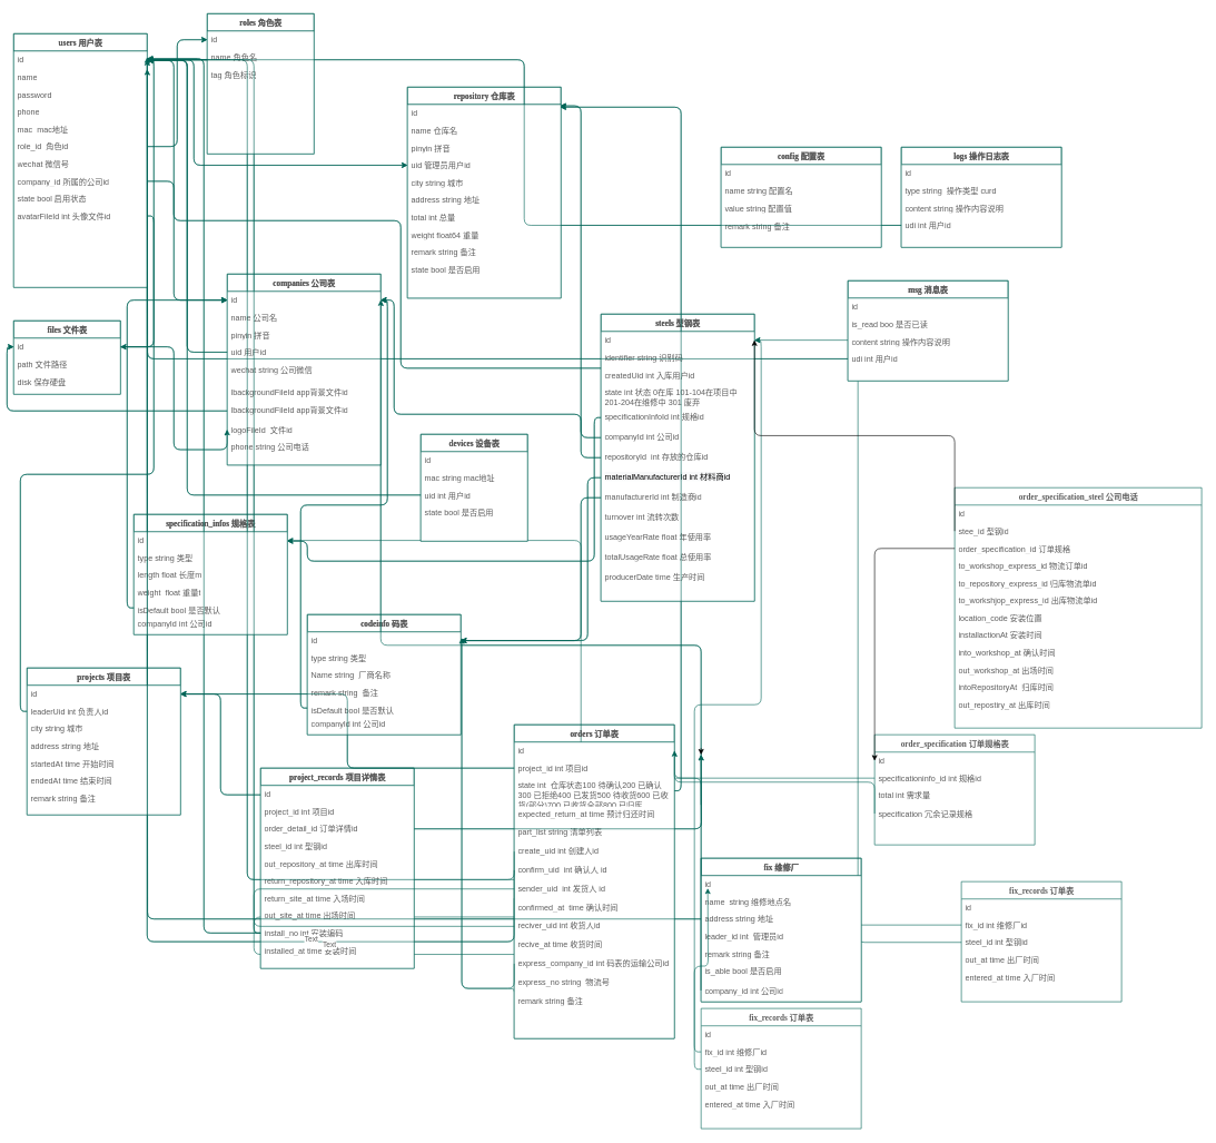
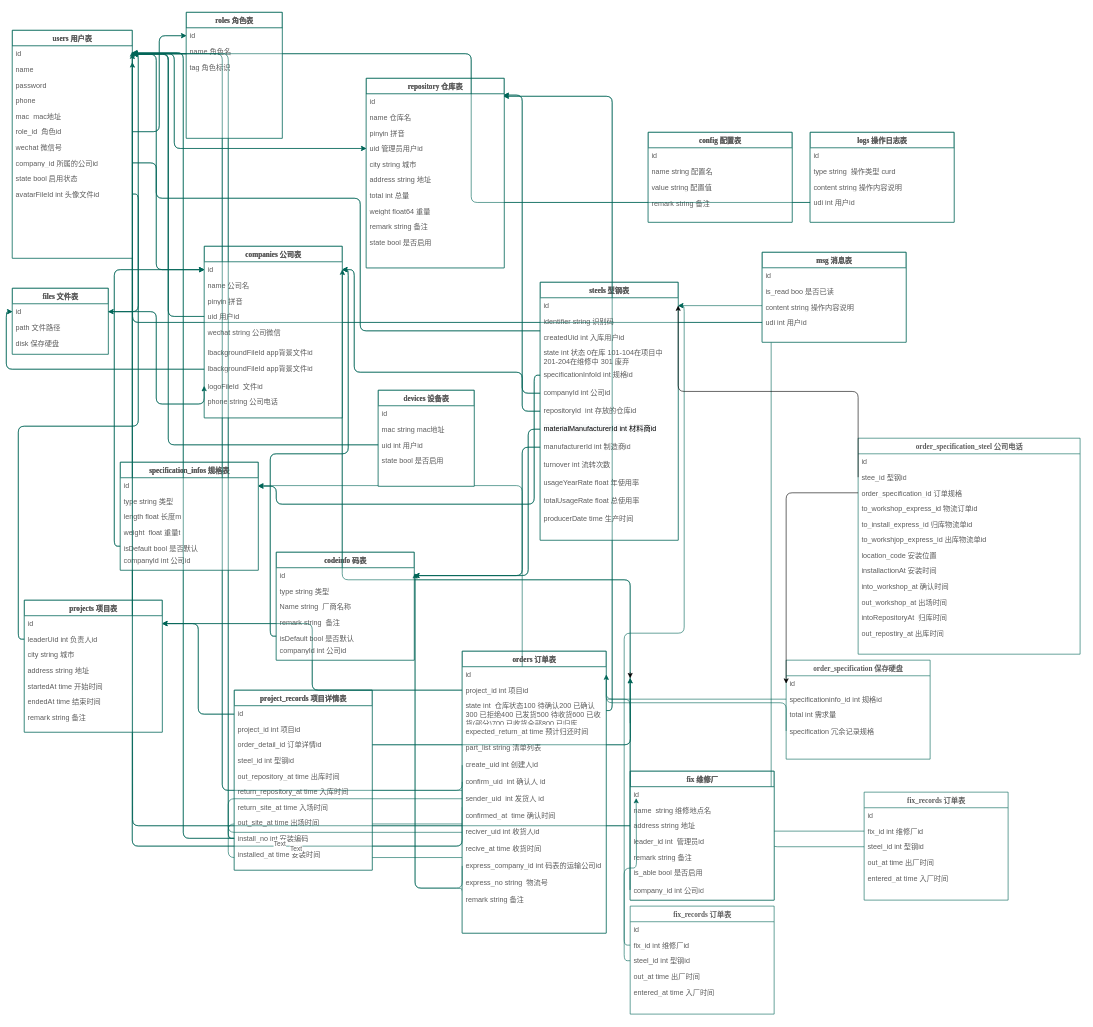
- <mxCell id="364" value="to_repository_express_id 归库物流单id" style="text;html=1;strokeColor=none;fillColor=none;align=left;verticalAlign=top;spacingLeft=4;spacingRight=4;whiteSpace=wrap;overflow=hidden;rotatable=0;points=[[0,0.5],[1,0.5]];portConstraint=eastwest;fontColor=#5C5C5C;" vertex="1" parent="358"><mxGeometry y="130" width="370" height="26" as="geometry" /></mxCell>
+ <mxCell id="364" value="to_install_express_id 归库物流单id" style="text;html=1;strokeColor=none;fillColor=none;align=left;verticalAlign=top;spacingLeft=4;spacingRight=4;whiteSpace=wrap;overflow=hidden;rotatable=0;points=[[0,0.5],[1,0.5]];portConstraint=eastwest;fontColor=#5C5C5C;" vertex="1" parent="358"><mxGeometry y="130" width="370" height="26" as="geometry" /></mxCell>
- <mxCell id="139" value="order_specification 订单规格表" style="swimlane;html=1;fontStyle=1;align=center;verticalAlign=top;childLayout=stackLayout;horizontal=1;startSize=26;horizontalStack=0;resizeParent=1;resizeLast=0;collapsible=1;marginBottom=0;swimlaneFillColor=#ffffff;rounded=0;shadow=0;comic=0;labelBackgroundColor=none;strokeWidth=1;fillColor=none;fontFamily=Verdana;fontSize=12;strokeColor=#006658;fontColor=#5C5C5C;" parent="1" vertex="1"><mxGeometry x="1310" y="1100" width="240" height="165" as="geometry"><mxRectangle x="50" y="130" width="70" height="26" as="alternateBounds" /></mxGeometry></mxCell>
+ <mxCell id="139" value="order_specification 保存硬盘" style="swimlane;html=1;fontStyle=1;align=center;verticalAlign=top;childLayout=stackLayout;horizontal=1;startSize=26;horizontalStack=0;resizeParent=1;resizeLast=0;collapsible=1;marginBottom=0;swimlaneFillColor=#ffffff;rounded=0;shadow=0;comic=0;labelBackgroundColor=none;strokeWidth=1;fillColor=none;fontFamily=Verdana;fontSize=12;strokeColor=#006658;fontColor=#5C5C5C;" parent="1" vertex="1"><mxGeometry x="1310" y="1100" width="240" height="165" as="geometry"><mxRectangle x="50" y="130" width="70" height="26" as="alternateBounds" /></mxGeometry></mxCell>
